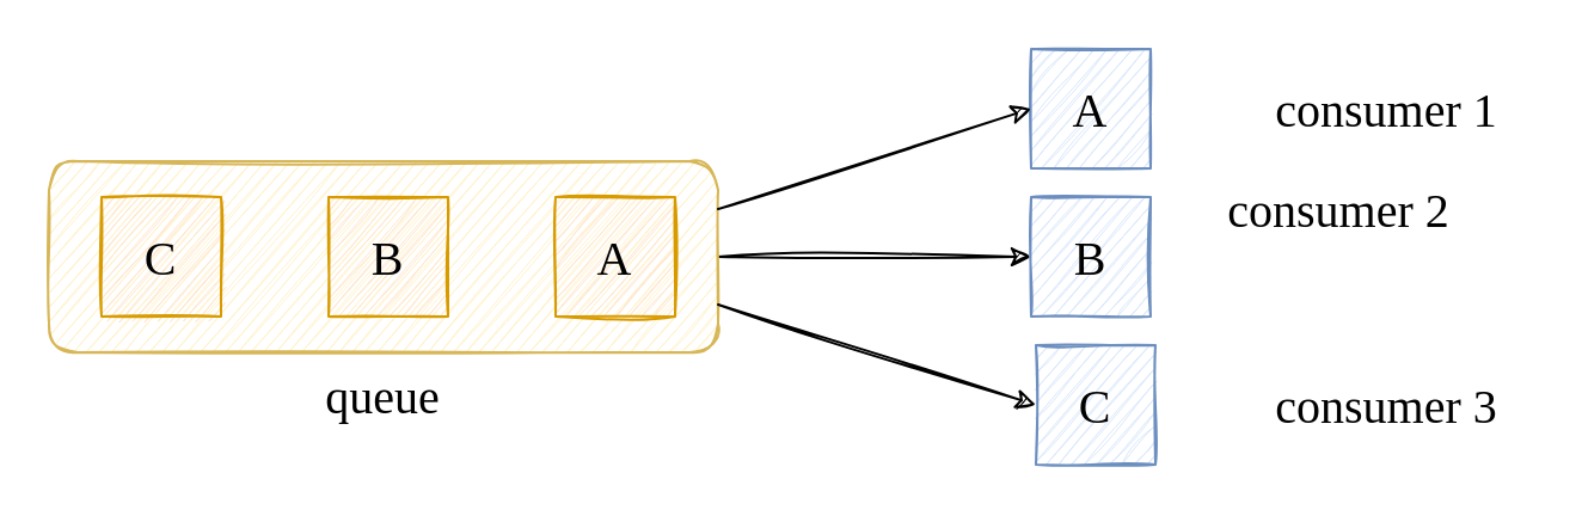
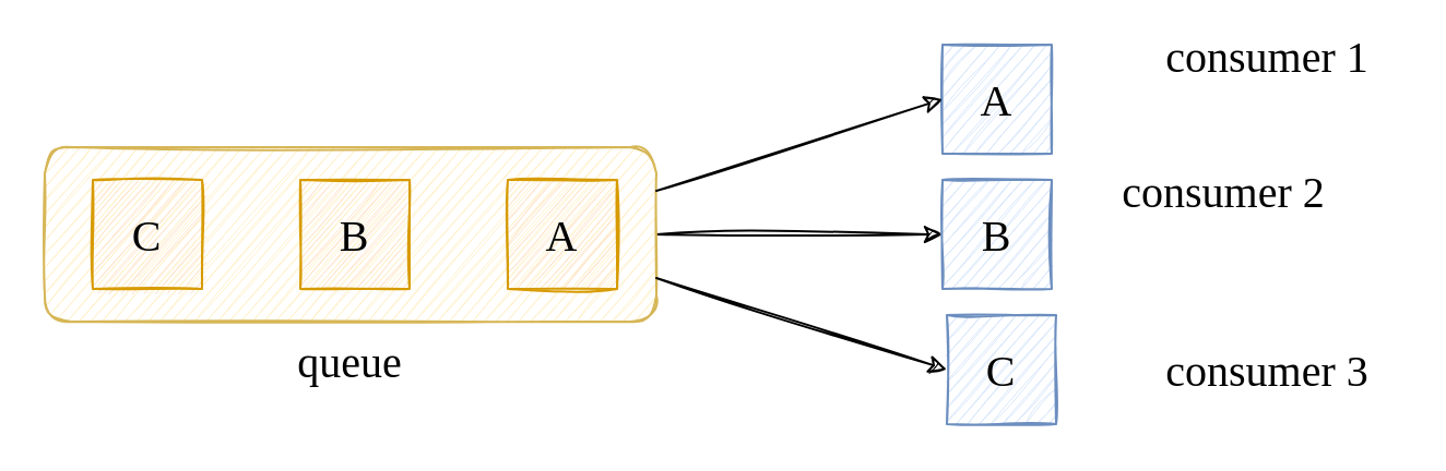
- <mxCell id="12" value="consumer 1" style="text;html=1;strokeColor=none;fillColor=none;align=center;verticalAlign=middle;whiteSpace=wrap;rounded=0;sketch=1;fontFamily=Architects Daughter;fontSource=https%3A%2F%2Ffonts.googleapis.com%2Fcss%3Ffamily%3DArchitects%2BDaughter;fontSize=20;" vertex="1" parent="1"><mxGeometry x="520" y="30" width="120" height="30" as="geometry" /></mxCell>
+ <mxCell id="12" value="consumer 1" style="text;html=1;strokeColor=none;fillColor=none;align=center;verticalAlign=middle;whiteSpace=wrap;rounded=0;sketch=1;fontFamily=Architects Daughter;fontSource=https%3A%2F%2Ffonts.googleapis.com%2Fcss%3Ffamily%3DArchitects%2BDaughter;fontSize=20;" vertex="1" parent="1"><mxGeometry x="520" y="10" width="120" height="30" as="geometry" /></mxCell>
